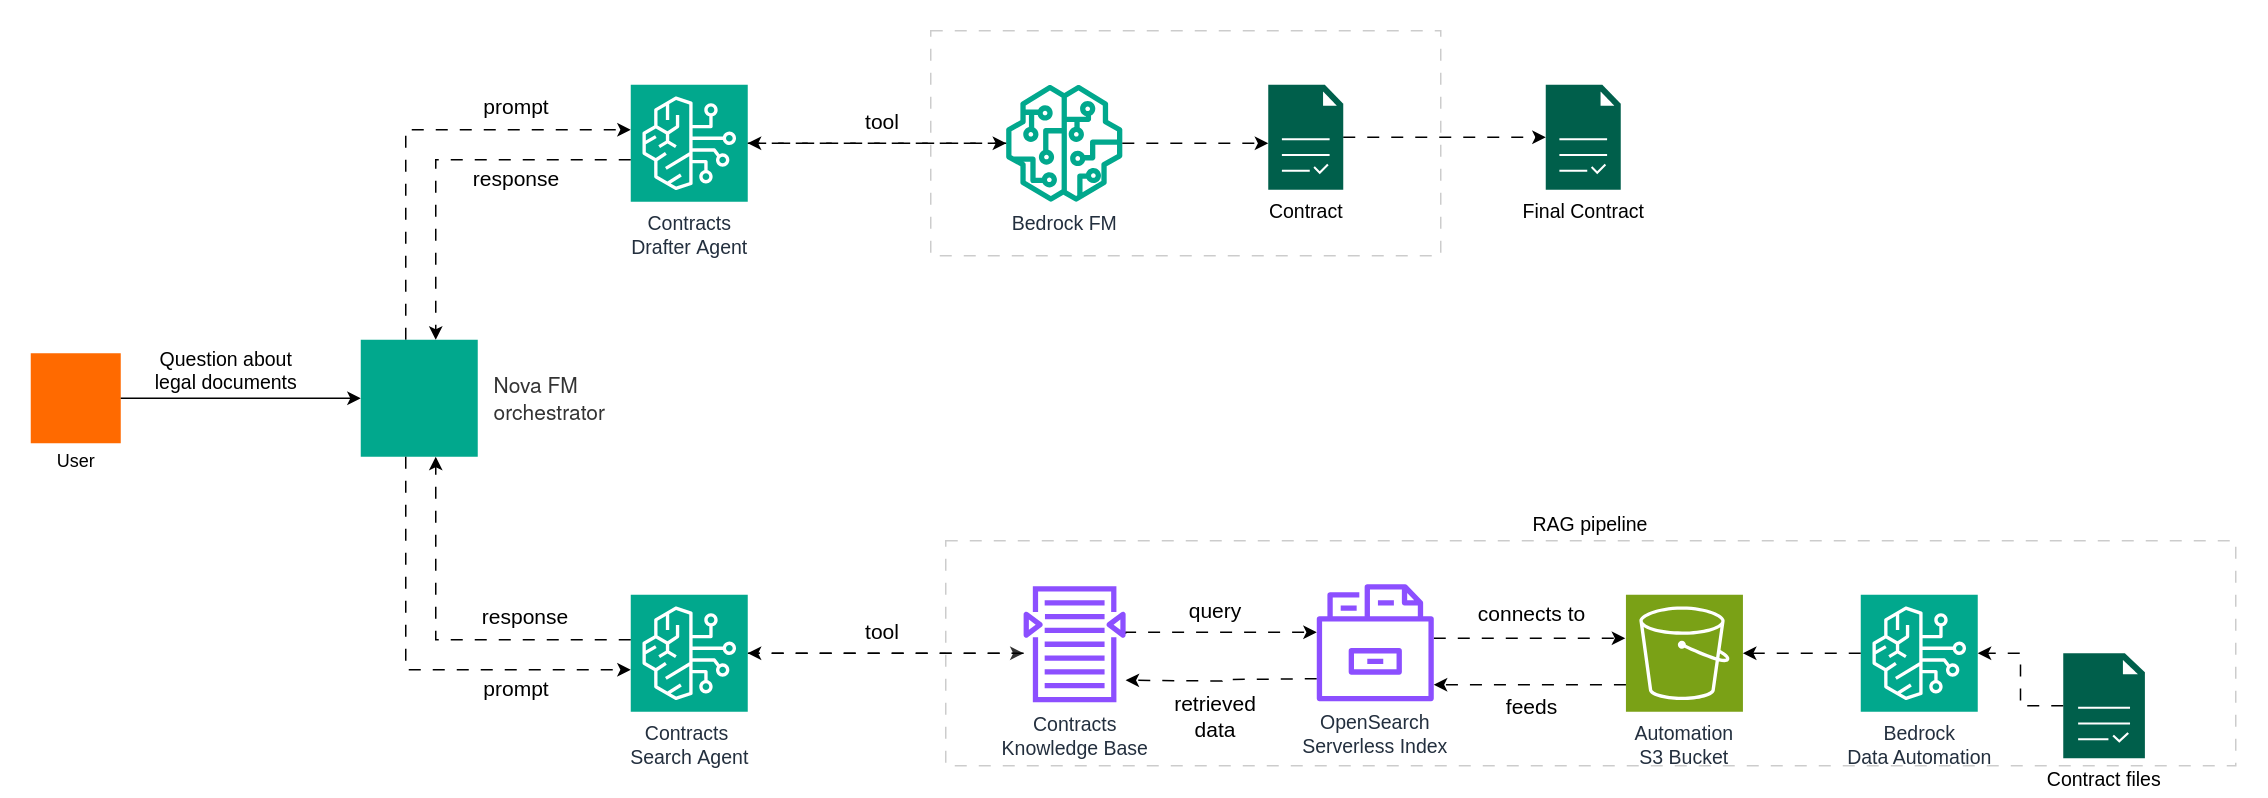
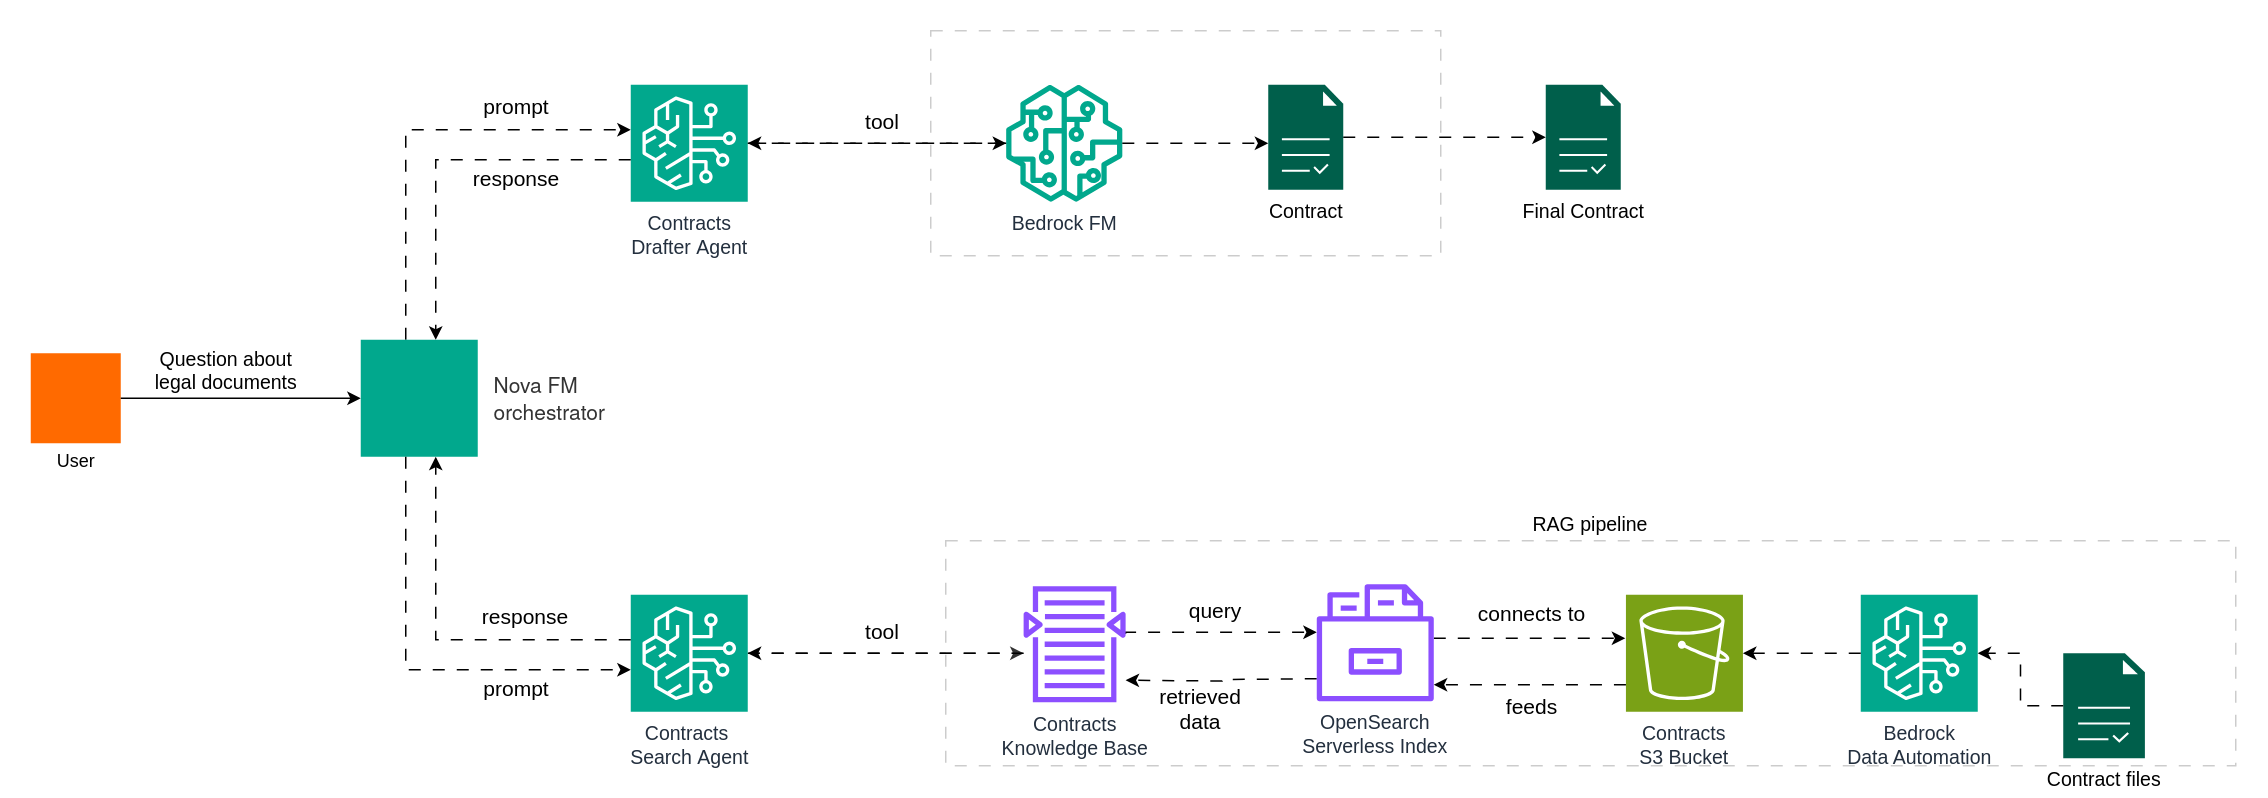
- <mxCell id="32" value="&lt;font style=&quot;font-size: 14px;&quot;&gt;retrieved data&lt;/font&gt;" style="text;html=1;align=center;verticalAlign=middle;whiteSpace=wrap;rounded=0;" vertex="1" parent="17"><mxGeometry x="140" y="102" width="80" height="30" as="geometry" /></mxCell>
+ <mxCell id="32" value="&lt;font style=&quot;font-size: 14px;&quot;&gt;retrieved data&lt;/font&gt;" style="text;html=1;align=center;verticalAlign=middle;whiteSpace=wrap;rounded=0;" vertex="1" parent="17"><mxGeometry x="130" y="97" width="80" height="30" as="geometry" /></mxCell>
- <mxCell id="21" value="&lt;font style=&quot;font-size: 13px;&quot;&gt;Automation &lt;br&gt;S3 Bucket&lt;/font&gt;" style="sketch=0;points=[[0,0,0],[0.25,0,0],[0.5,0,0],[0.75,0,0],[1,0,0],[0,1,0],[0.25,1,0],[0.5,1,0],[0.75,1,0],[1,1,0],[0,0.25,0],[0,0.5,0],[0,0.75,0],[1,0.25,0],[1,0.5,0],[1,0.75,0]];outlineConnect=0;fontColor=#232F3E;fillColor=#7AA116;strokeColor=#ffffff;dashed=0;verticalLabelPosition=bottom;verticalAlign=top;align=center;html=1;fontSize=12;fontStyle=0;aspect=fixed;shape=mxgraph.aws4.resourceIcon;resIcon=mxgraph.aws4.s3;" parent="17" vertex="1"><mxGeometry x="453.464" y="36" width="78" height="78" as="geometry" /></mxCell>
+ <mxCell id="21" value="&lt;font style=&quot;font-size: 13px;&quot;&gt;Contracts &lt;br&gt;S3 Bucket&lt;/font&gt;" style="sketch=0;points=[[0,0,0],[0.25,0,0],[0.5,0,0],[0.75,0,0],[1,0,0],[0,1,0],[0.25,1,0],[0.5,1,0],[0.75,1,0],[1,1,0],[0,0.25,0],[0,0.5,0],[0,0.75,0],[1,0.25,0],[1,0.5,0],[1,0.75,0]];outlineConnect=0;fontColor=#232F3E;fillColor=#7AA116;strokeColor=#ffffff;dashed=0;verticalLabelPosition=bottom;verticalAlign=top;align=center;html=1;fontSize=12;fontStyle=0;aspect=fixed;shape=mxgraph.aws4.resourceIcon;resIcon=mxgraph.aws4.s3;" parent="17" vertex="1"><mxGeometry x="453.464" y="36" width="78" height="78" as="geometry" /></mxCell>
